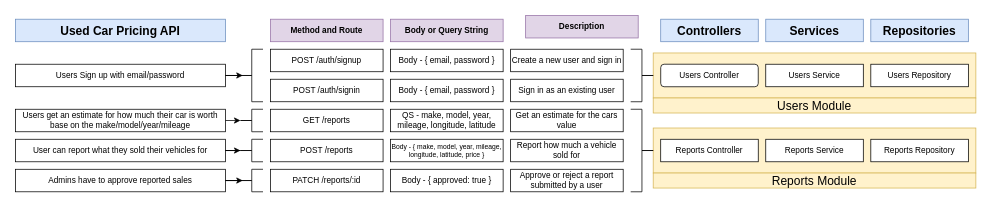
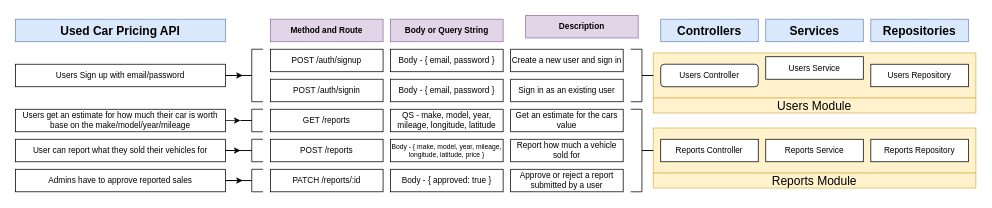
- <mxCell id="30" value="Users Service" style="rounded=0;whiteSpace=wrap;html=1;fontSize=11;" parent="1" vertex="1"><mxGeometry x="1020" y="85" width="130" height="30" as="geometry" /></mxCell>
+ <mxCell id="30" value="Users Service" style="rounded=0;whiteSpace=wrap;html=1;fontSize=11;" parent="1" vertex="1"><mxGeometry x="1020" y="75" width="130" height="30" as="geometry" /></mxCell>
